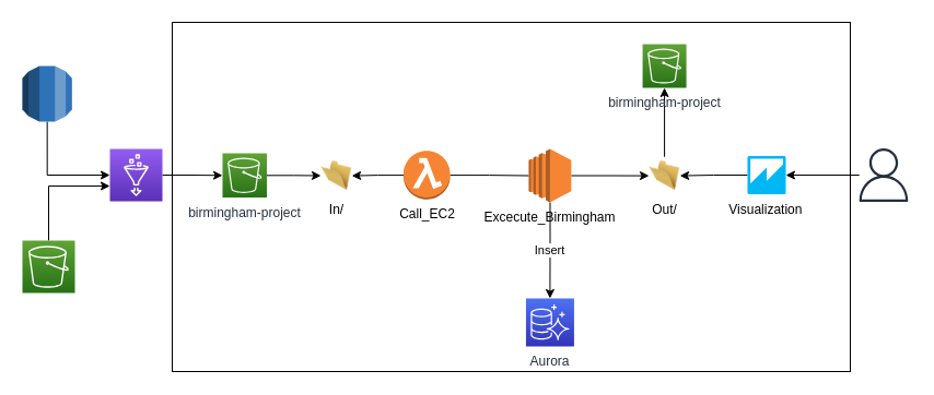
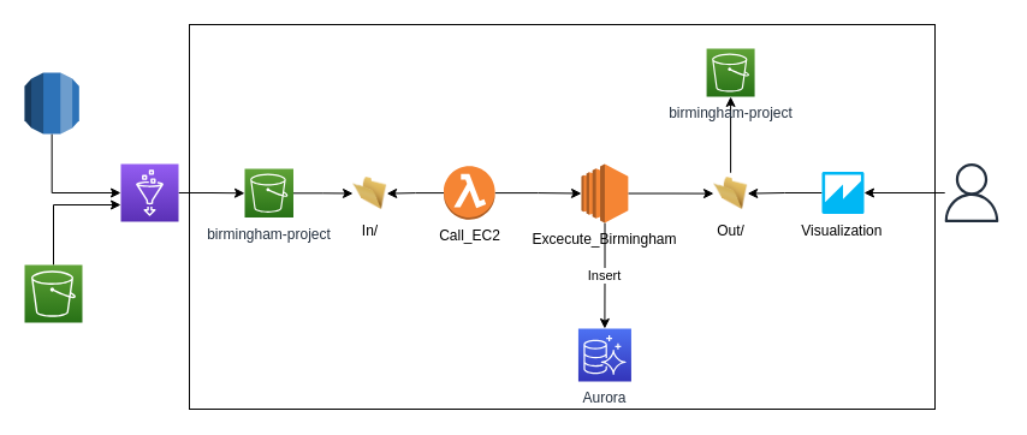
- <mxCell id="7" value="" style="edgeStyle=orthogonalEdgeStyle;rounded=0;orthogonalLoop=1;jettySize=auto;html=1;endArrow=none;" edge="1" parent="1" source="8" target="15"><mxGeometry relative="1" as="geometry" /></mxCell>
+ <mxCell id="7" value="" style="edgeStyle=orthogonalEdgeStyle;rounded=0;orthogonalLoop=1;jettySize=auto;html=1;" edge="1" parent="1" source="8" target="15"><mxGeometry relative="1" as="geometry" /></mxCell>
